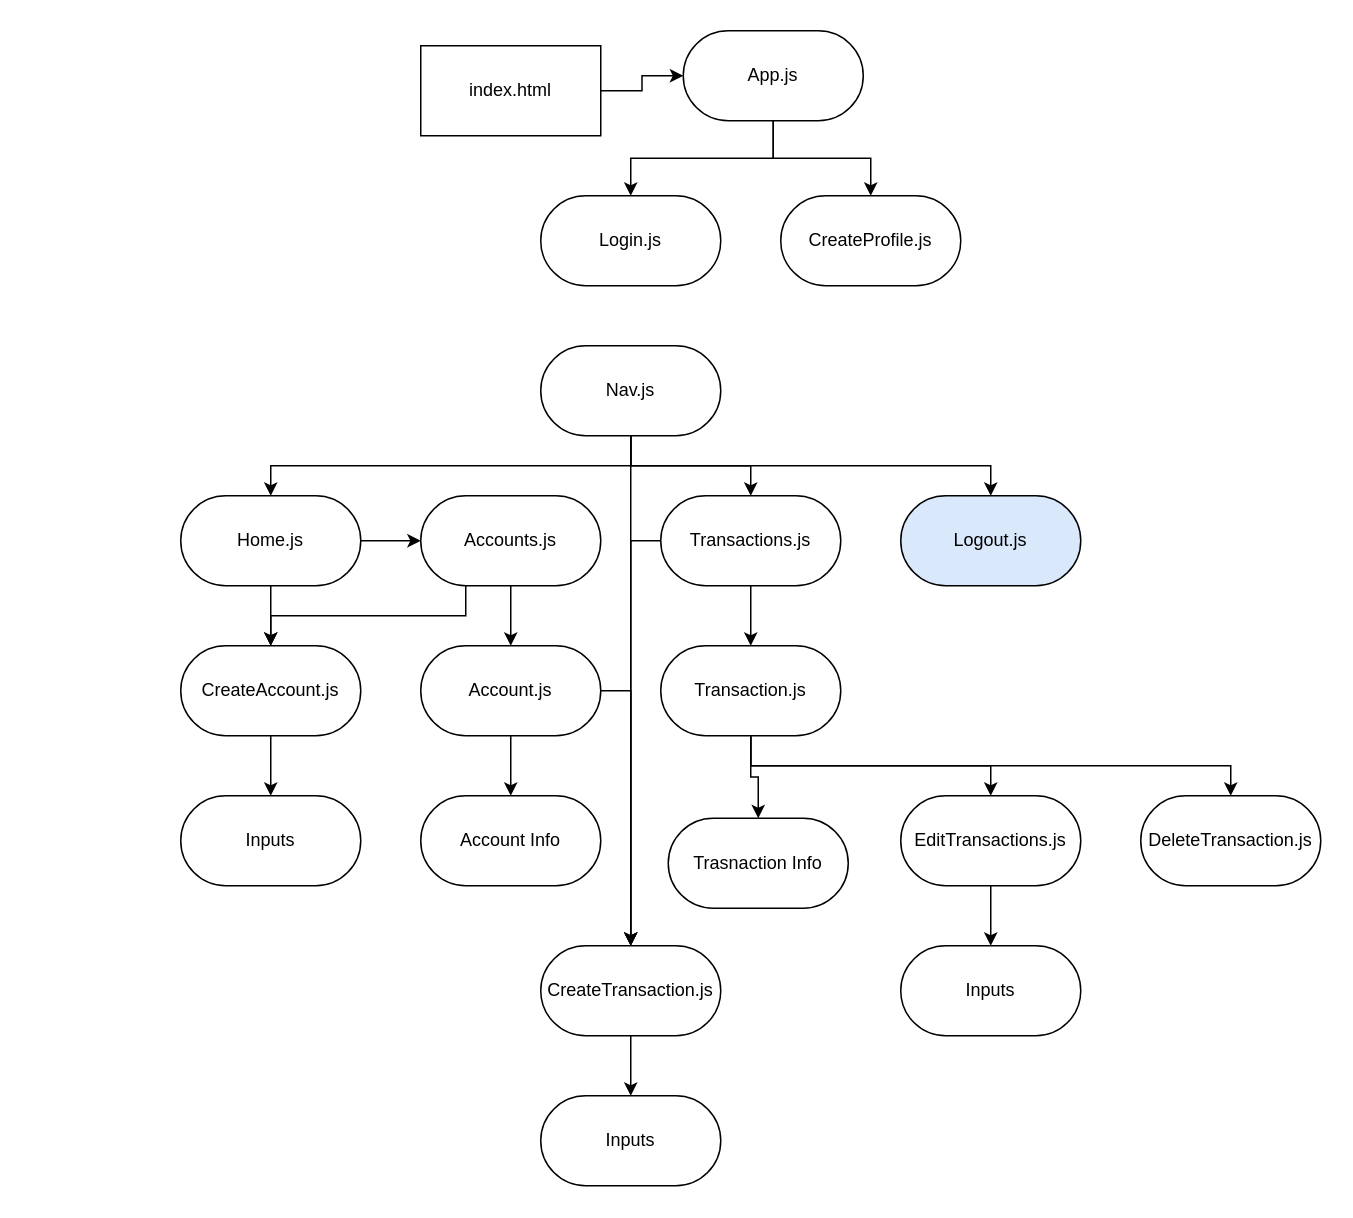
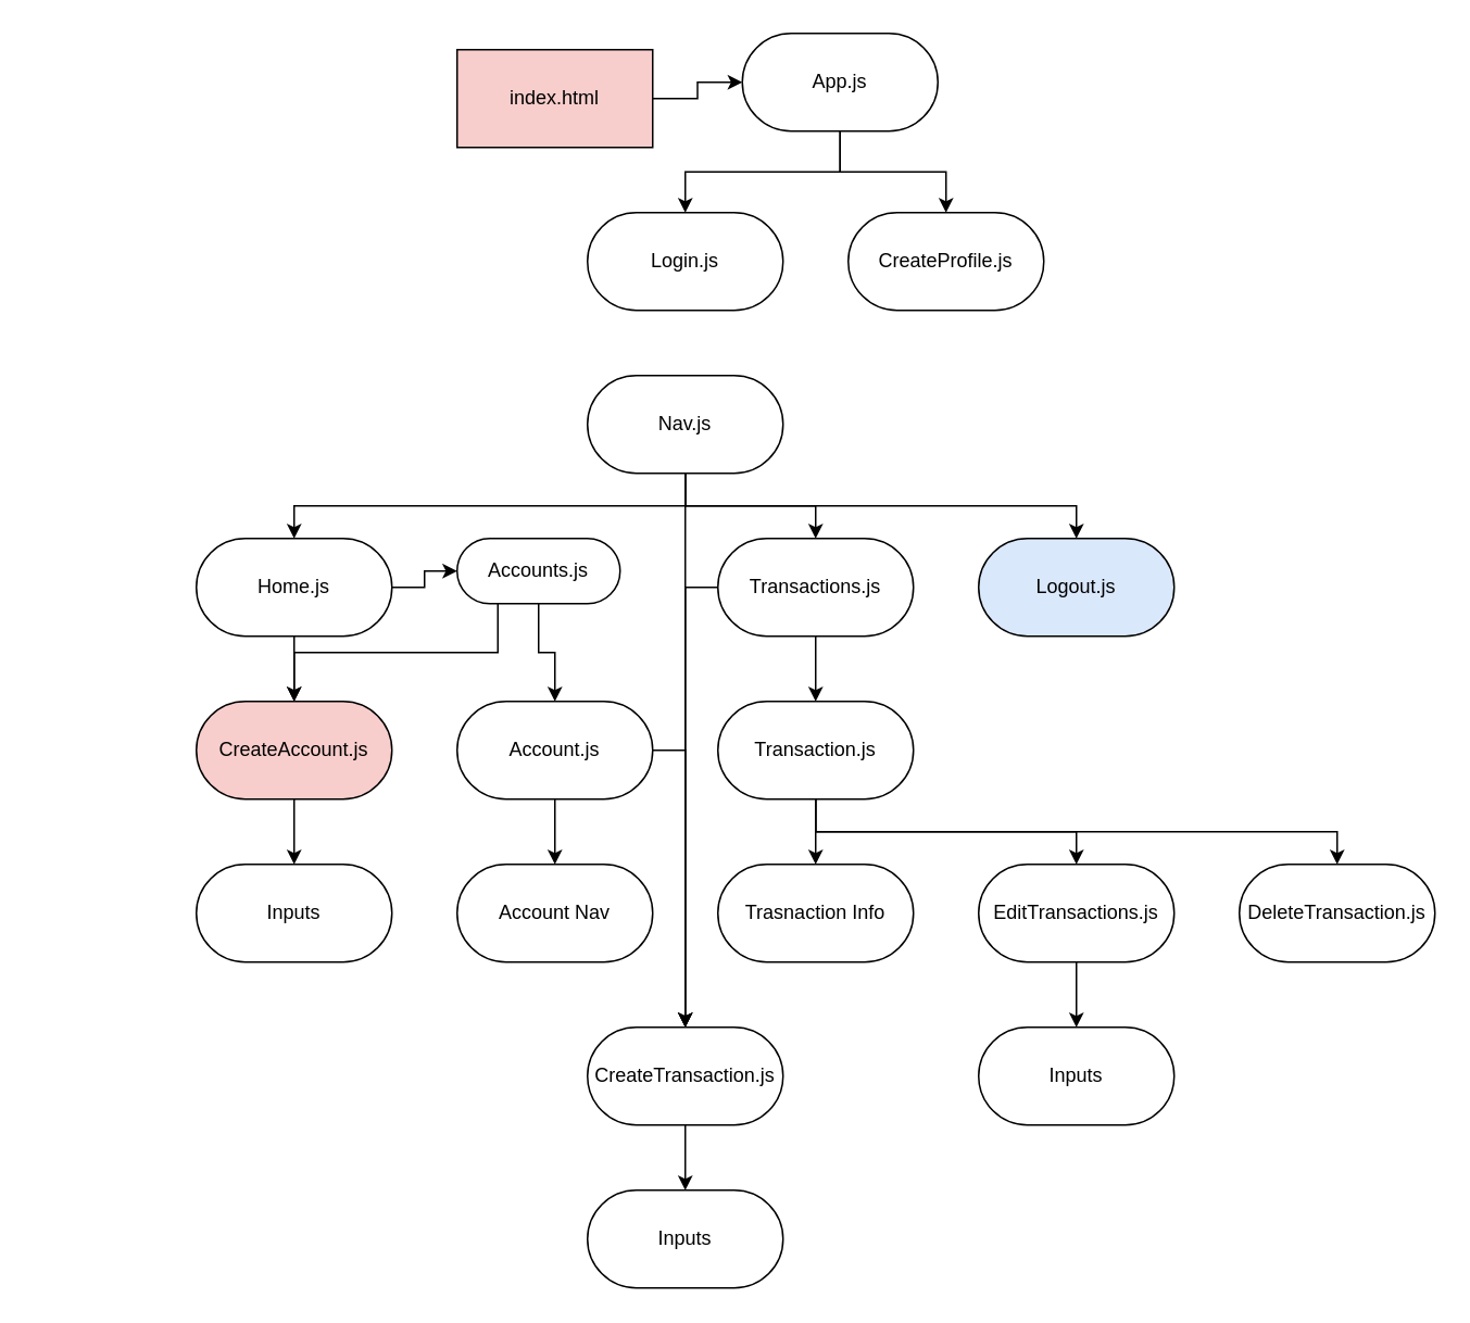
- <mxCell id="3" value="index.html" style="rounded=0;whiteSpace=wrap;html=1;" vertex="1" parent="1"><mxGeometry x="280" y="30" width="120" height="60" as="geometry" /></mxCell>
+ <mxCell id="3" value="index.html" style="rounded=0;whiteSpace=wrap;html=1;fillColor=#f8cecc;" vertex="1" parent="1"><mxGeometry x="280" y="30" width="120" height="60" as="geometry" /></mxCell>
- <mxCell id="19" value="Accounts.js" style="rounded=1;whiteSpace=wrap;html=1;arcSize=50;" vertex="1" parent="1"><mxGeometry x="280" y="330" width="120" height="60" as="geometry" /></mxCell>
+ <mxCell id="19" value="Accounts.js" style="rounded=1;whiteSpace=wrap;html=1;arcSize=50;" vertex="1" parent="1"><mxGeometry x="280" y="330" width="100" height="40" as="geometry" /></mxCell>
- <mxCell id="36" value="CreateAccount.js" style="rounded=1;whiteSpace=wrap;html=1;arcSize=50;" vertex="1" parent="1"><mxGeometry x="120" y="430" width="120" height="60" as="geometry" /></mxCell>
+ <mxCell id="36" value="CreateAccount.js" style="rounded=1;whiteSpace=wrap;html=1;arcSize=50;fillColor=#f8cecc;" vertex="1" parent="1"><mxGeometry x="120" y="430" width="120" height="60" as="geometry" /></mxCell>
- <mxCell id="23" value="Account Info" style="rounded=1;whiteSpace=wrap;html=1;arcSize=50;" vertex="1" parent="1"><mxGeometry x="280" y="530" width="120" height="60" as="geometry" /></mxCell>
+ <mxCell id="23" value="Account Nav" style="rounded=1;whiteSpace=wrap;html=1;arcSize=50;" vertex="1" parent="1"><mxGeometry x="280" y="530" width="120" height="60" as="geometry" /></mxCell>
- <mxCell id="31" value="Trasnaction Info" style="rounded=1;whiteSpace=wrap;html=1;arcSize=50;" vertex="1" parent="1"><mxGeometry x="445" y="545" width="120" height="60" as="geometry" /></mxCell>
+ <mxCell id="31" value="Trasnaction Info" style="rounded=1;whiteSpace=wrap;html=1;arcSize=50;" vertex="1" parent="1"><mxGeometry x="440" y="530" width="120" height="60" as="geometry" /></mxCell>
